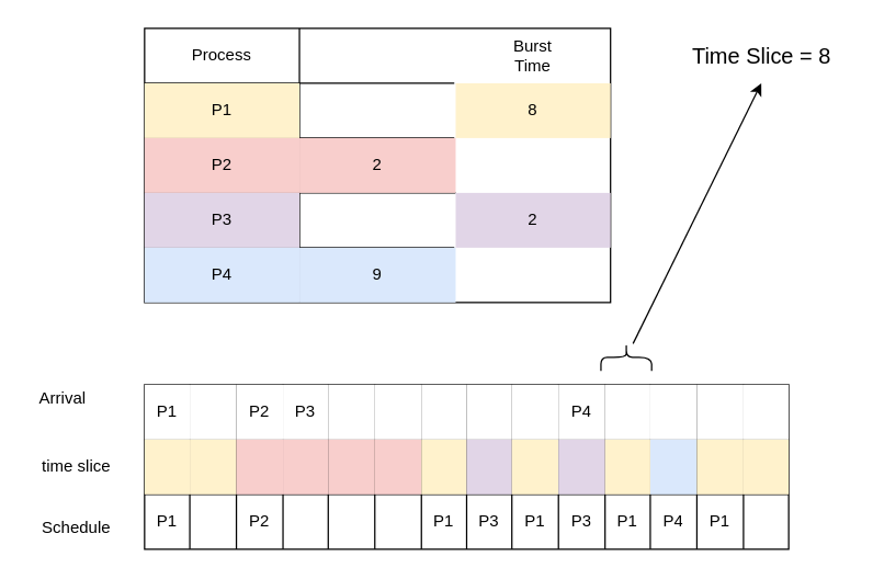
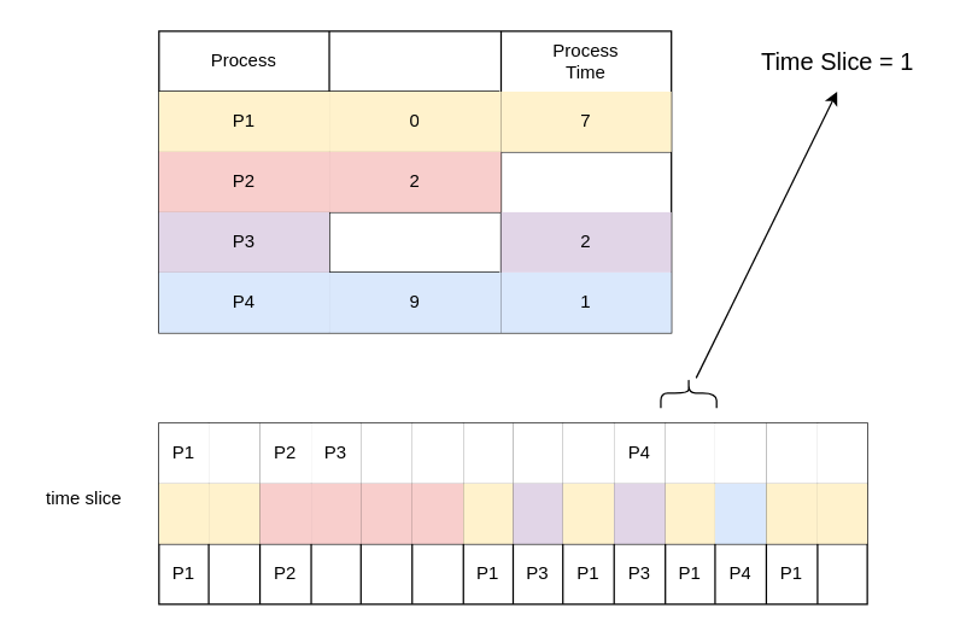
- <mxCell id="5" value="Burst&lt;br&gt;Time" style="shape=partialRectangle;html=1;whiteSpace=wrap;connectable=0;overflow=hidden;fillColor=none;top=0;left=0;bottom=0;right=0;" parent="3" vertex="1"><mxGeometry x="227" width="113" height="40" as="geometry" /></mxCell>
+ <mxCell id="5" value="Process&lt;br&gt;Time" style="shape=partialRectangle;html=1;whiteSpace=wrap;connectable=0;overflow=hidden;fillColor=none;top=0;left=0;bottom=0;right=0;" parent="3" vertex="1"><mxGeometry x="227" width="113" height="40" as="geometry" /></mxCell>
- <mxCell id="69" value="&lt;font style=&quot;font-size: 16px&quot;&gt;Time Slice = 8&lt;/font&gt;" style="text;html=1;align=center;verticalAlign=middle;resizable=0;points=[];autosize=1;" parent="1" vertex="1"><mxGeometry x="495" y="30" width="120" height="20" as="geometry" /></mxCell>
+ <mxCell id="69" value="&lt;font style=&quot;font-size: 16px&quot;&gt;Time Slice = 1&lt;/font&gt;" style="text;html=1;align=center;verticalAlign=middle;resizable=0;points=[];autosize=1;" parent="1" vertex="1"><mxGeometry x="495" y="30" width="120" height="20" as="geometry" /></mxCell>
+ <mxCell id="8" value="0" style="shape=partialRectangle;html=1;whiteSpace=wrap;connectable=0;overflow=hidden;fillColor=#fff2cc;top=0;left=0;bottom=0;right=0;strokeColor=#d6b656;" parent="6" vertex="1"><mxGeometry x="113" width="114" height="40" as="geometry" /></mxCell>
- <mxCell id="9" value="8" style="shape=partialRectangle;html=1;whiteSpace=wrap;connectable=0;overflow=hidden;fillColor=#fff2cc;top=0;left=0;bottom=0;right=0;strokeColor=#d6b656;" parent="6" vertex="1"><mxGeometry x="227" width="113" height="40" as="geometry" /></mxCell>
+ <mxCell id="9" value="7" style="shape=partialRectangle;html=1;whiteSpace=wrap;connectable=0;overflow=hidden;fillColor=#fff2cc;top=0;left=0;bottom=0;right=0;strokeColor=#d6b656;" parent="6" vertex="1"><mxGeometry x="227" width="113" height="40" as="geometry" /></mxCell>
+ <mxCell id="19" value="1" style="shape=partialRectangle;html=1;whiteSpace=wrap;connectable=0;overflow=hidden;fillColor=#dae8fc;top=0;left=0;bottom=0;right=0;strokeColor=#6c8ebf;" parent="16" vertex="1"><mxGeometry x="227" width="113" height="40" as="geometry" /></mxCell>
- <mxCell id="70" value="Arrival" style="text;html=1;align=center;verticalAlign=middle;resizable=0;points=[];autosize=1;" parent="1" vertex="1"><mxGeometry x="20" y="280" width="50" height="20" as="geometry" /></mxCell>
- <mxCell id="71" value="time slice" style="text;html=1;align=center;verticalAlign=middle;resizable=0;points=[];autosize=1;" parent="1" vertex="1"><mxGeometry x="20" y="330" width="70" height="20" as="geometry" /></mxCell>
+ <mxCell id="71" value="time slice" style="text;html=1;align=center;verticalAlign=middle;resizable=0;points=[];autosize=1;" parent="1" vertex="1"><mxGeometry x="20" y="320" width="70" height="20" as="geometry" /></mxCell>
- <mxCell id="66" value="Schedule" style="text;html=1;align=center;verticalAlign=middle;resizable=0;points=[];autosize=1;" parent="1" vertex="1"><mxGeometry x="20" y="375" width="70" height="20" as="geometry" /></mxCell>
